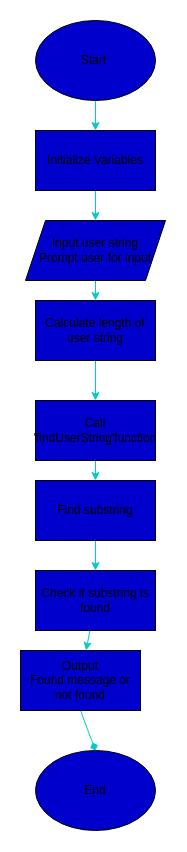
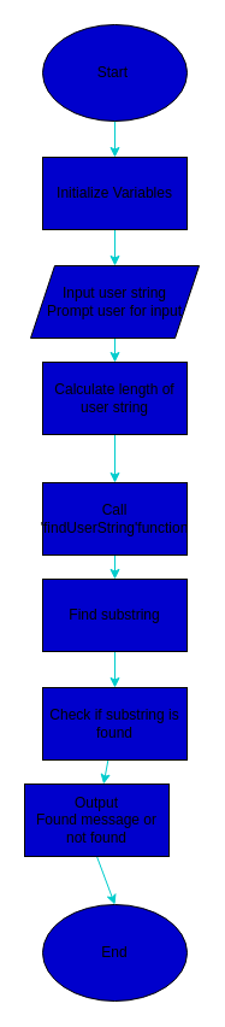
- <mxCell id="16" style="edgeStyle=none;html=1;exitX=0.5;exitY=1;exitDx=0;exitDy=0;entryX=0.5;entryY=0;entryDx=0;entryDy=0;fillColor=#0000CC;strokeColor=#00CCCC;endArrow=diamond;" edge="1" parent="1" source="17" target="18"><mxGeometry relative="1" as="geometry" /></mxCell>
+ <mxCell id="16" style="edgeStyle=none;html=1;exitX=0.5;exitY=1;exitDx=0;exitDy=0;entryX=0.5;entryY=0;entryDx=0;entryDy=0;fillColor=#0000CC;strokeColor=#00CCCC;" edge="1" parent="1" source="17" target="18"><mxGeometry relative="1" as="geometry" /></mxCell>
